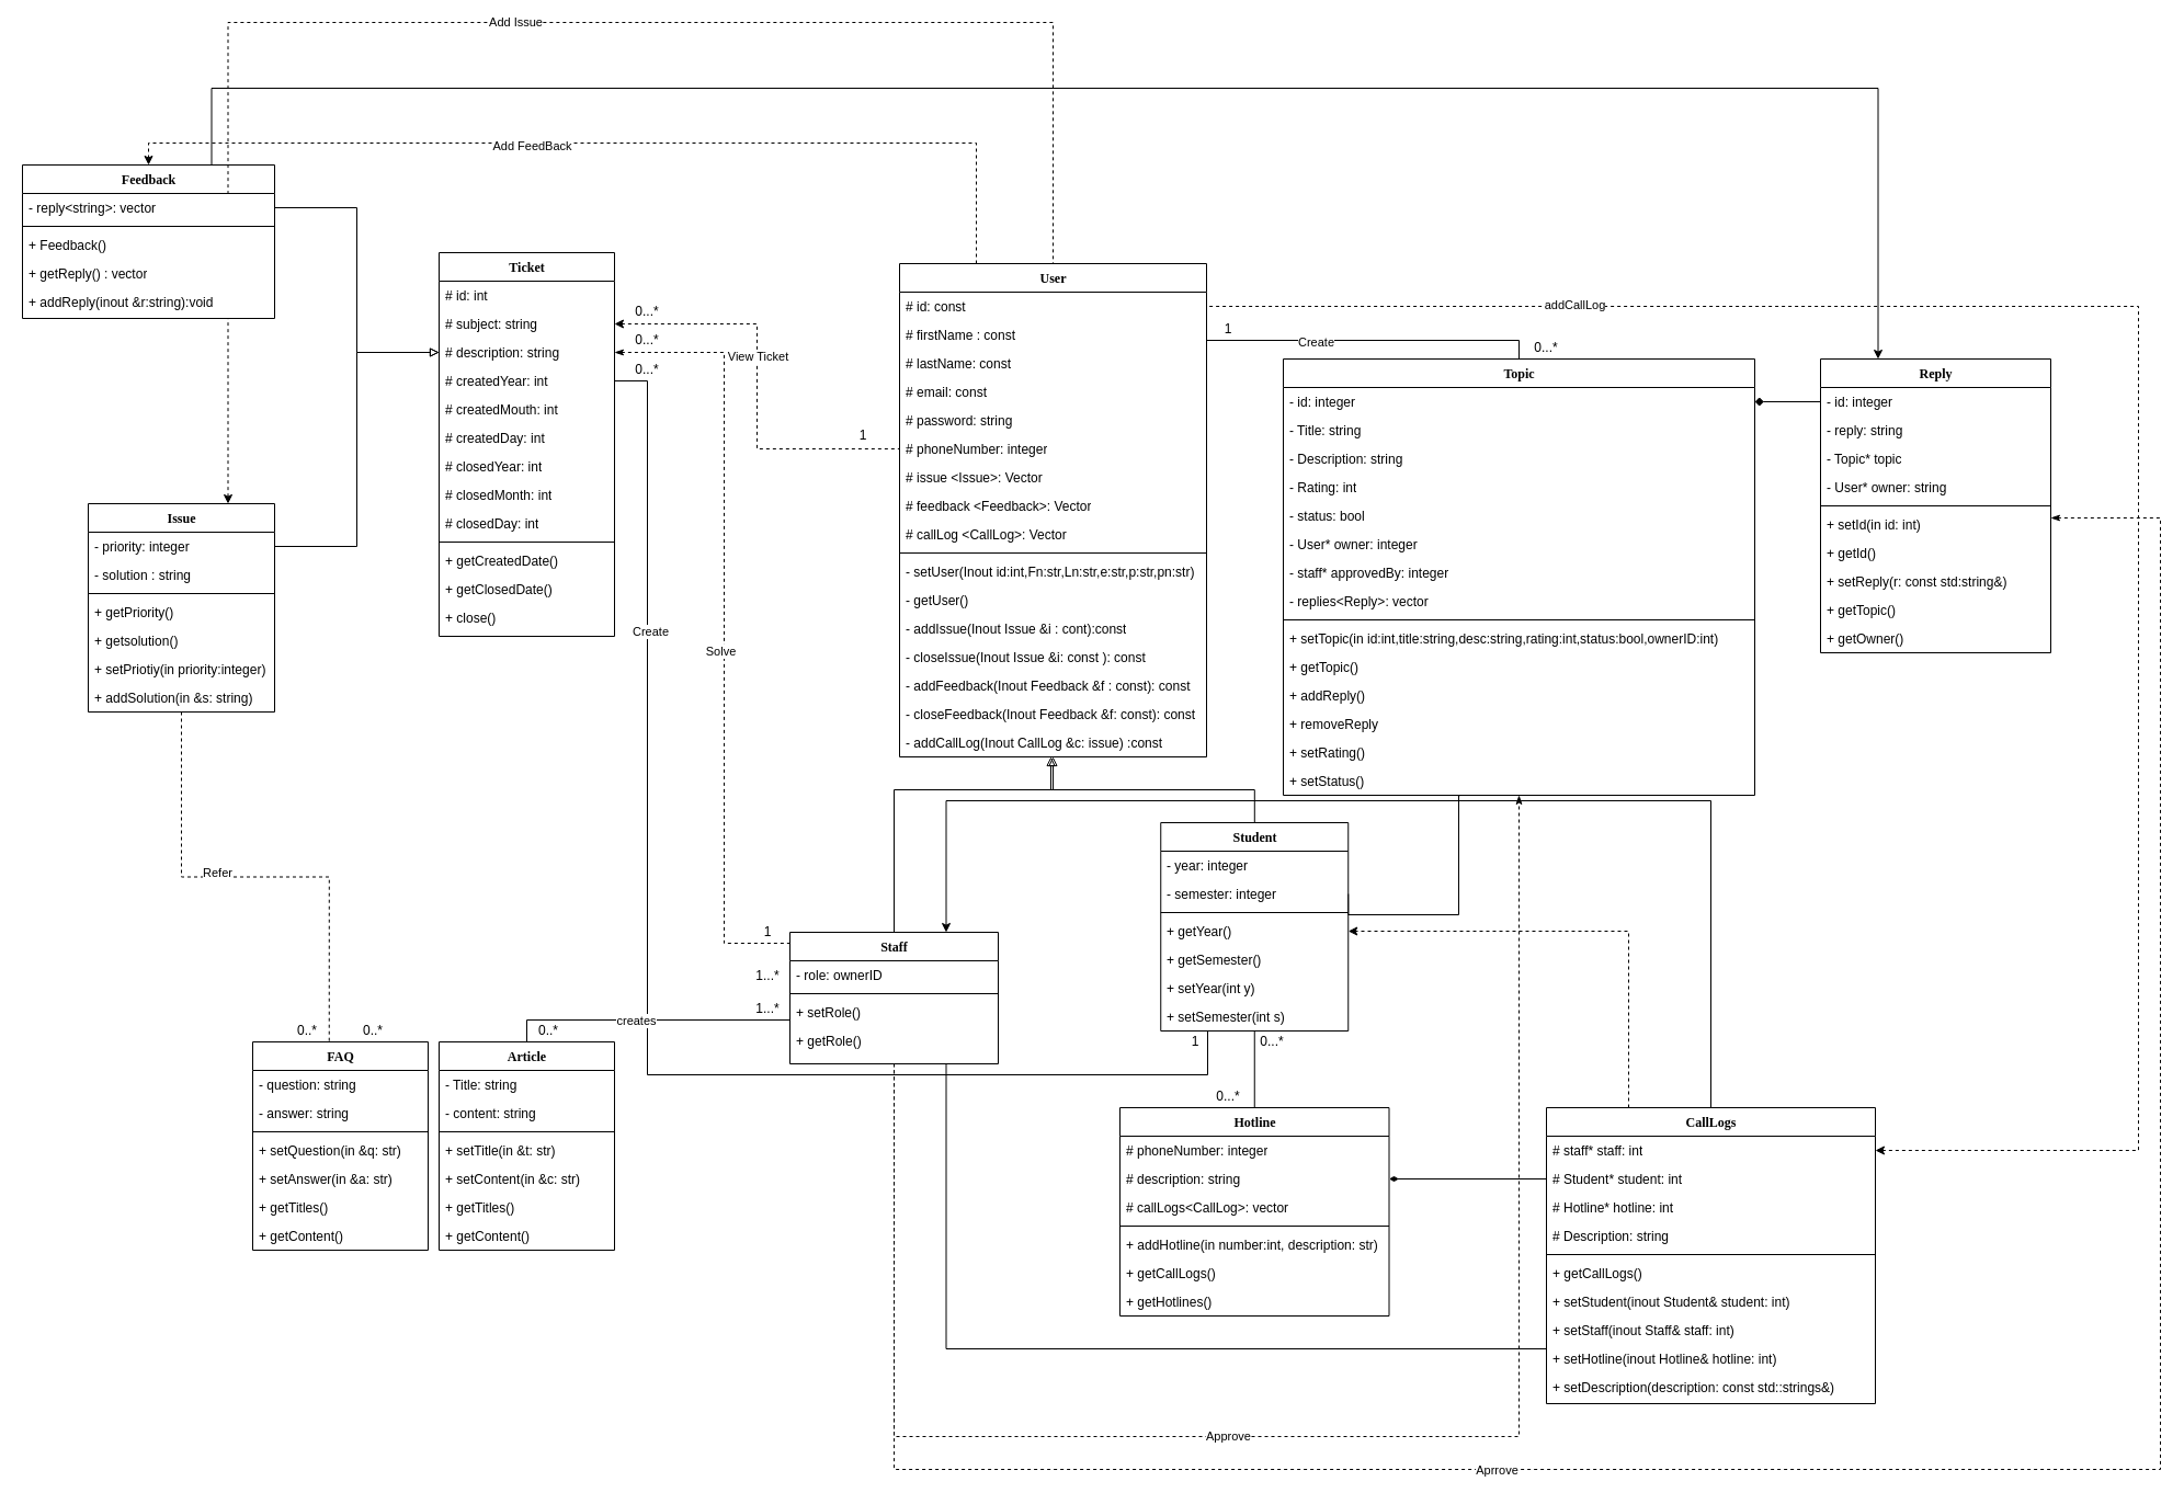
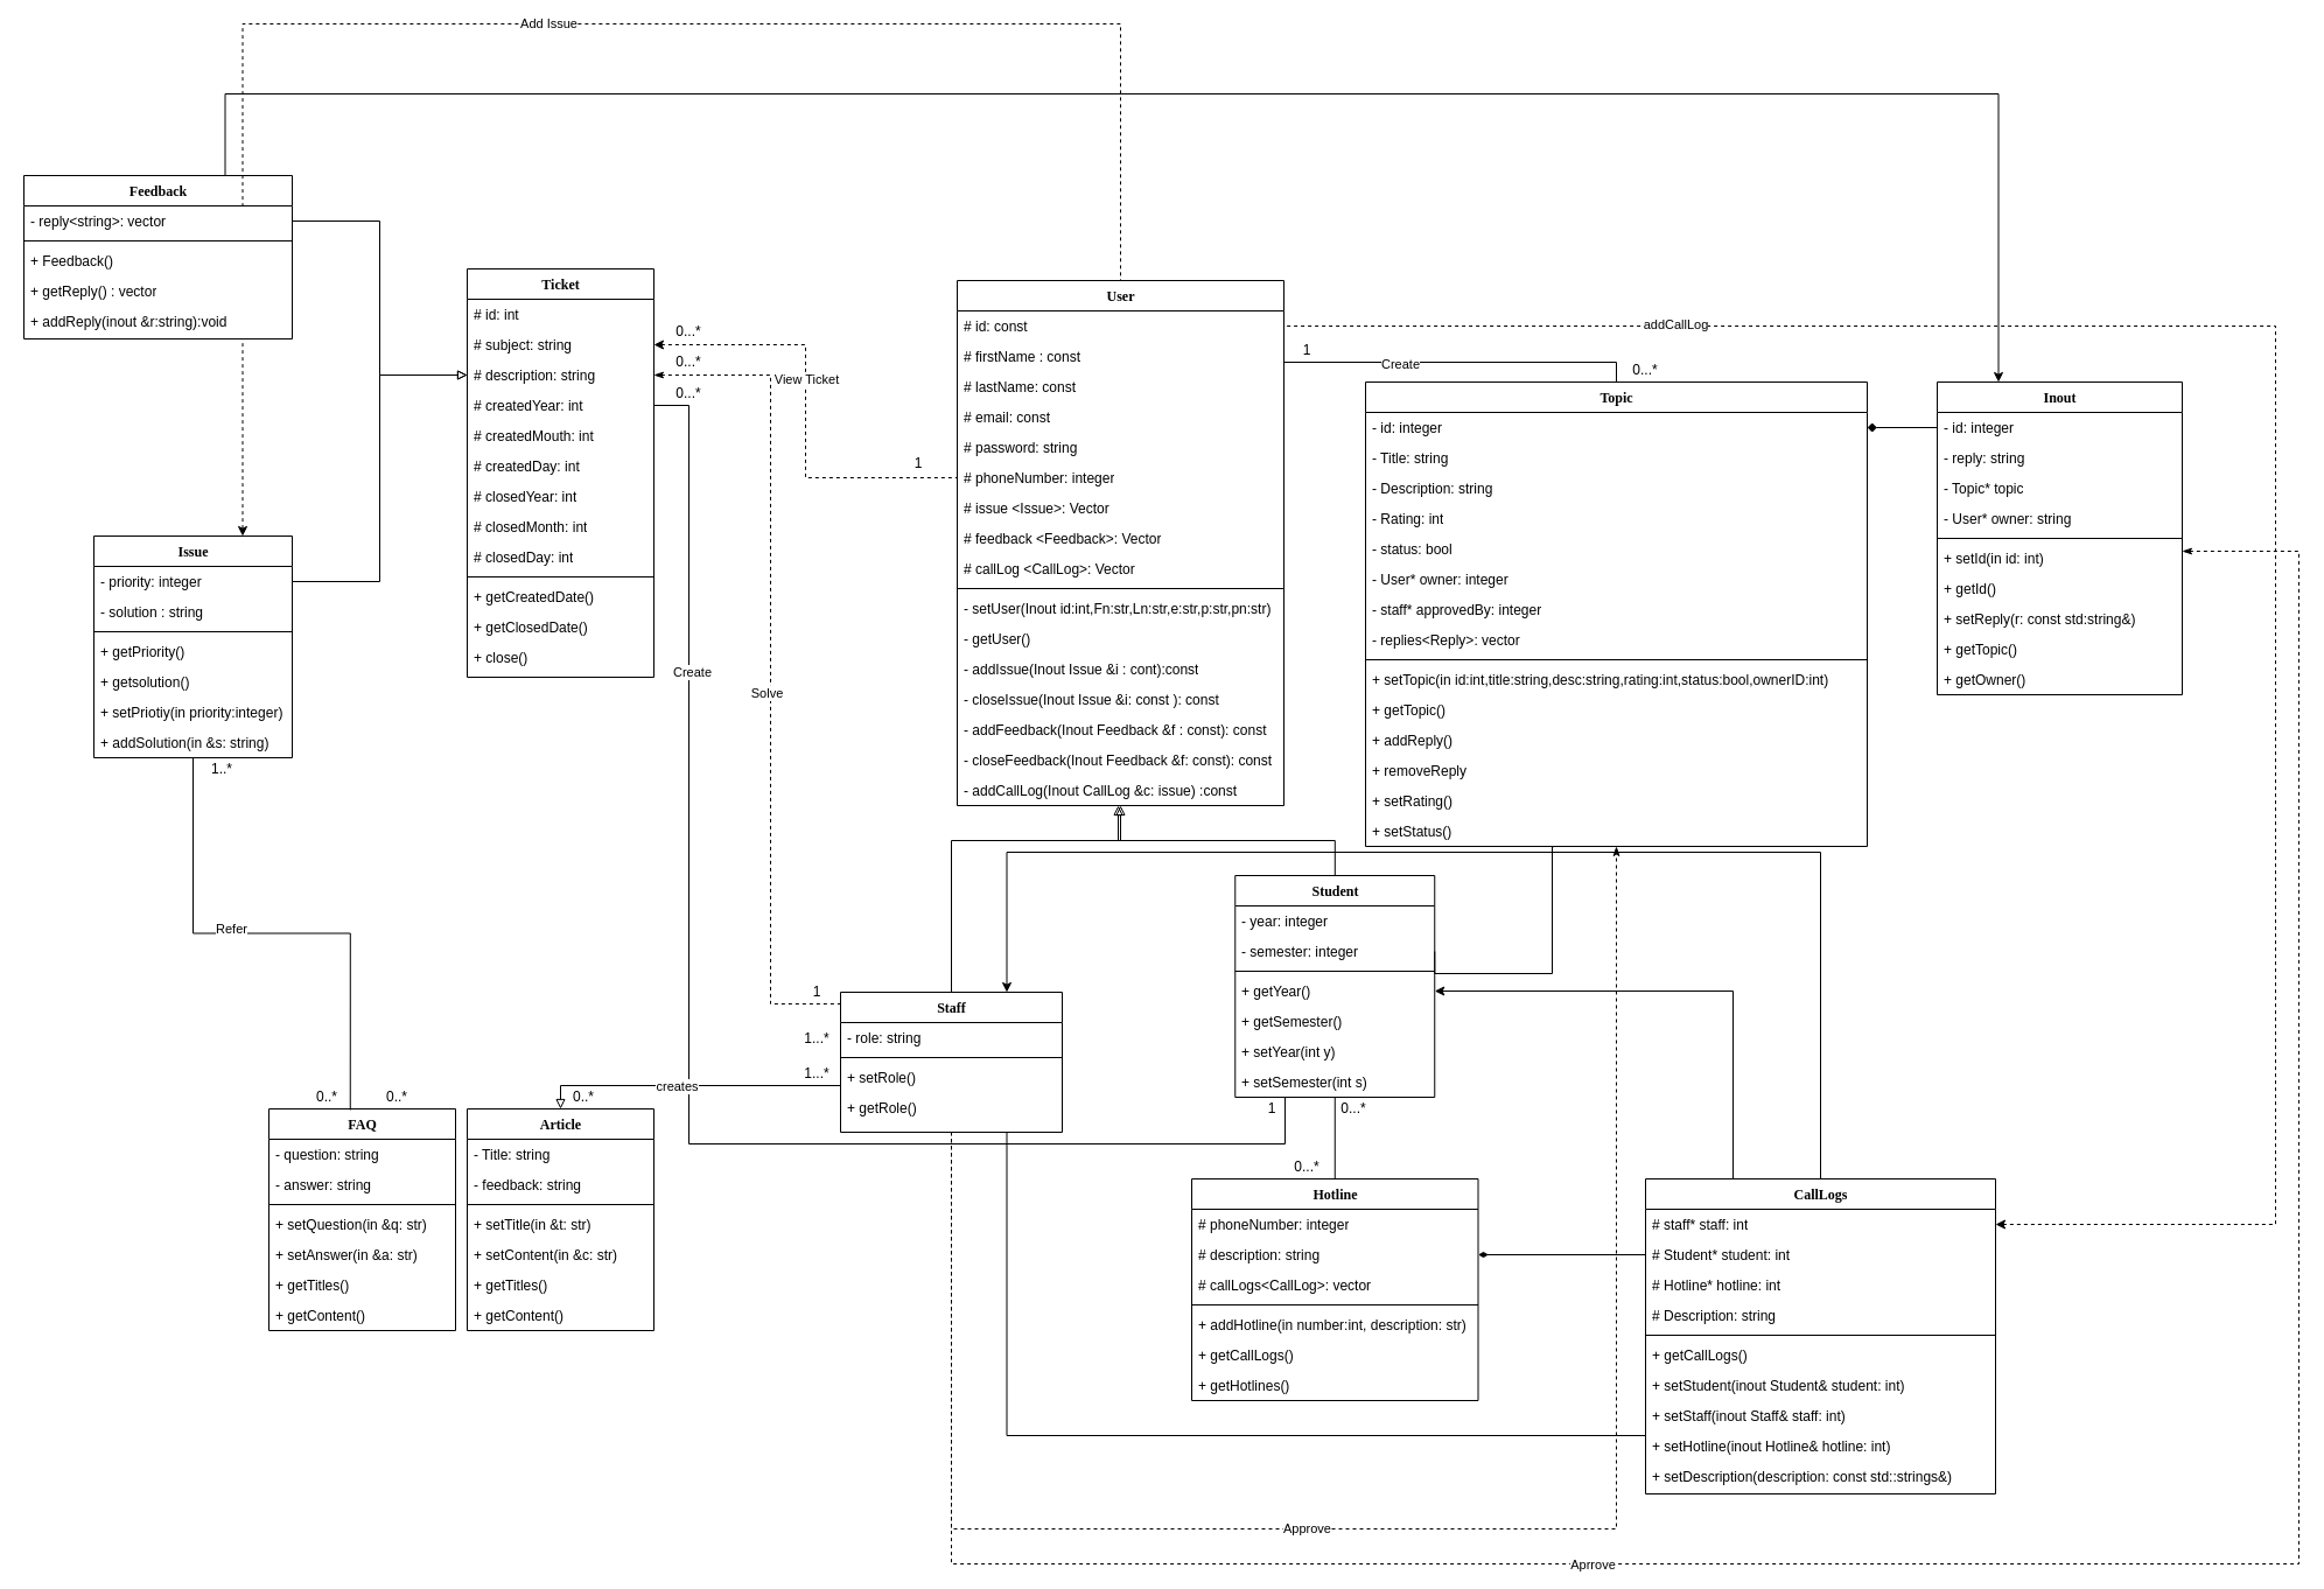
- <mxCell id="21" style="edgeStyle=orthogonalEdgeStyle;rounded=0;orthogonalLoop=1;jettySize=auto;html=1;exitX=0.25;exitY=0;exitDx=0;exitDy=0;entryX=0.5;entryY=0;entryDx=0;entryDy=0;dashed=1;startArrow=none;startFill=0;endArrow=classic;endFill=1;" parent="1" source="23" target="119" edge="1"><mxGeometry relative="1" as="geometry" /></mxCell>
- <mxCell id="22" value="Add FeedBack" style="edgeLabel;html=1;align=center;verticalAlign=middle;resizable=0;points=[];" parent="21" vertex="1" connectable="0"><mxGeometry x="0.165" y="2" relative="1" as="geometry"><mxPoint as="offset" /></mxGeometry></mxCell>
- <mxCell id="96" value="Reply" style="swimlane;html=1;fontStyle=1;align=center;verticalAlign=top;childLayout=stackLayout;horizontal=1;startSize=26;horizontalStack=0;resizeParent=1;resizeLast=0;collapsible=1;marginBottom=0;swimlaneFillColor=#ffffff;rounded=0;shadow=0;comic=0;labelBackgroundColor=none;strokeWidth=1;fillColor=none;fontFamily=Verdana;fontSize=12" parent="1" vertex="1"><mxGeometry x="1660" y="327" width="210" height="268" as="geometry"><mxRectangle x="1430" y="-1941" width="100" height="26" as="alternateBounds" /></mxGeometry></mxCell>
+ <mxCell id="96" value="Inout" style="swimlane;html=1;fontStyle=1;align=center;verticalAlign=top;childLayout=stackLayout;horizontal=1;startSize=26;horizontalStack=0;resizeParent=1;resizeLast=0;collapsible=1;marginBottom=0;swimlaneFillColor=#ffffff;rounded=0;shadow=0;comic=0;labelBackgroundColor=none;strokeWidth=1;fillColor=none;fontFamily=Verdana;fontSize=12" parent="1" vertex="1"><mxGeometry x="1660" y="327" width="210" height="268" as="geometry"><mxRectangle x="1430" y="-1941" width="100" height="26" as="alternateBounds" /></mxGeometry></mxCell>
+ <mxCell id="170" value="1..*" style="text;html=1;strokeColor=none;fillColor=none;align=center;verticalAlign=middle;whiteSpace=wrap;rounded=0;" parent="1" vertex="1"><mxGeometry x="170" y="649" width="40" height="20" as="geometry" /></mxCell>
- <mxCell id="107" style="edgeStyle=orthogonalEdgeStyle;rounded=0;orthogonalLoop=1;jettySize=auto;html=1;exitX=0.5;exitY=1;exitDx=0;exitDy=0;endArrow=none;endFill=0;entryX=0.436;entryY=0.005;entryDx=0;entryDy=0;entryPerimeter=0;dashed=1;" parent="1" source="111" target="157" edge="1"><mxGeometry relative="1" as="geometry"><mxPoint x="300" y="850" as="targetPoint" /></mxGeometry></mxCell>
+ <mxCell id="107" style="edgeStyle=orthogonalEdgeStyle;rounded=0;orthogonalLoop=1;jettySize=auto;html=1;exitX=0.5;exitY=1;exitDx=0;exitDy=0;endArrow=none;endFill=0;entryX=0.436;entryY=0.005;entryDx=0;entryDy=0;entryPerimeter=0;" parent="1" source="111" target="157" edge="1"><mxGeometry relative="1" as="geometry"><mxPoint x="300" y="850" as="targetPoint" /></mxGeometry></mxCell>
- <mxCell id="58" style="edgeStyle=orthogonalEdgeStyle;rounded=0;orthogonalLoop=1;jettySize=auto;html=1;exitX=0.25;exitY=0;exitDx=0;exitDy=0;entryX=1;entryY=0.5;entryDx=0;entryDy=0;dashed=1;" parent="1" source="60" target="8" edge="1"><mxGeometry relative="1" as="geometry" /></mxCell>
+ <mxCell id="58" style="edgeStyle=orthogonalEdgeStyle;rounded=0;orthogonalLoop=1;jettySize=auto;html=1;exitX=0.25;exitY=0;exitDx=0;exitDy=0;entryX=1;entryY=0.5;entryDx=0;entryDy=0;" parent="1" source="60" target="8" edge="1"><mxGeometry relative="1" as="geometry" /></mxCell>
- <mxCell id="17" value="- role: ownerID" style="text;html=1;strokeColor=none;fillColor=none;align=left;verticalAlign=top;spacingLeft=4;spacingRight=4;whiteSpace=wrap;overflow=hidden;rotatable=0;points=[[0,0.5],[1,0.5]];portConstraint=eastwest;" parent="16" vertex="1"><mxGeometry y="26" width="190" height="26" as="geometry" /></mxCell>
+ <mxCell id="17" value="- role: string" style="text;html=1;strokeColor=none;fillColor=none;align=left;verticalAlign=top;spacingLeft=4;spacingRight=4;whiteSpace=wrap;overflow=hidden;rotatable=0;points=[[0,0.5],[1,0.5]];portConstraint=eastwest;" parent="16" vertex="1"><mxGeometry y="26" width="190" height="26" as="geometry" /></mxCell>
- <mxCell id="165" style="edgeStyle=orthogonalEdgeStyle;rounded=0;orthogonalLoop=1;jettySize=auto;html=1;exitX=0;exitY=0.5;exitDx=0;exitDy=0;startArrow=none;startFill=0;endArrow=none;endFill=0;" parent="1" source="19" target="71" edge="1"><mxGeometry relative="1" as="geometry"><Array as="points"><mxPoint x="720" y="930" /><mxPoint x="480" y="930" /></Array></mxGeometry></mxCell>
+ <mxCell id="165" style="edgeStyle=orthogonalEdgeStyle;rounded=0;orthogonalLoop=1;jettySize=auto;html=1;exitX=0;exitY=0.5;exitDx=0;exitDy=0;startArrow=none;startFill=0;endArrow=block;endFill=0;" parent="1" source="19" target="71" edge="1"><mxGeometry relative="1" as="geometry"><Array as="points"><mxPoint x="720" y="930" /><mxPoint x="480" y="930" /></Array></mxGeometry></mxCell>
- <mxCell id="73" value="- content: string" style="text;html=1;strokeColor=none;fillColor=none;align=left;verticalAlign=top;spacingLeft=4;spacingRight=4;whiteSpace=wrap;overflow=hidden;rotatable=0;points=[[0,0.5],[1,0.5]];portConstraint=eastwest;" parent="71" vertex="1"><mxGeometry y="52" width="160" height="26" as="geometry" /></mxCell>
+ <mxCell id="73" value="- feedback: string" style="text;html=1;strokeColor=none;fillColor=none;align=left;verticalAlign=top;spacingLeft=4;spacingRight=4;whiteSpace=wrap;overflow=hidden;rotatable=0;points=[[0,0.5],[1,0.5]];portConstraint=eastwest;" parent="71" vertex="1"><mxGeometry y="52" width="160" height="26" as="geometry" /></mxCell>
